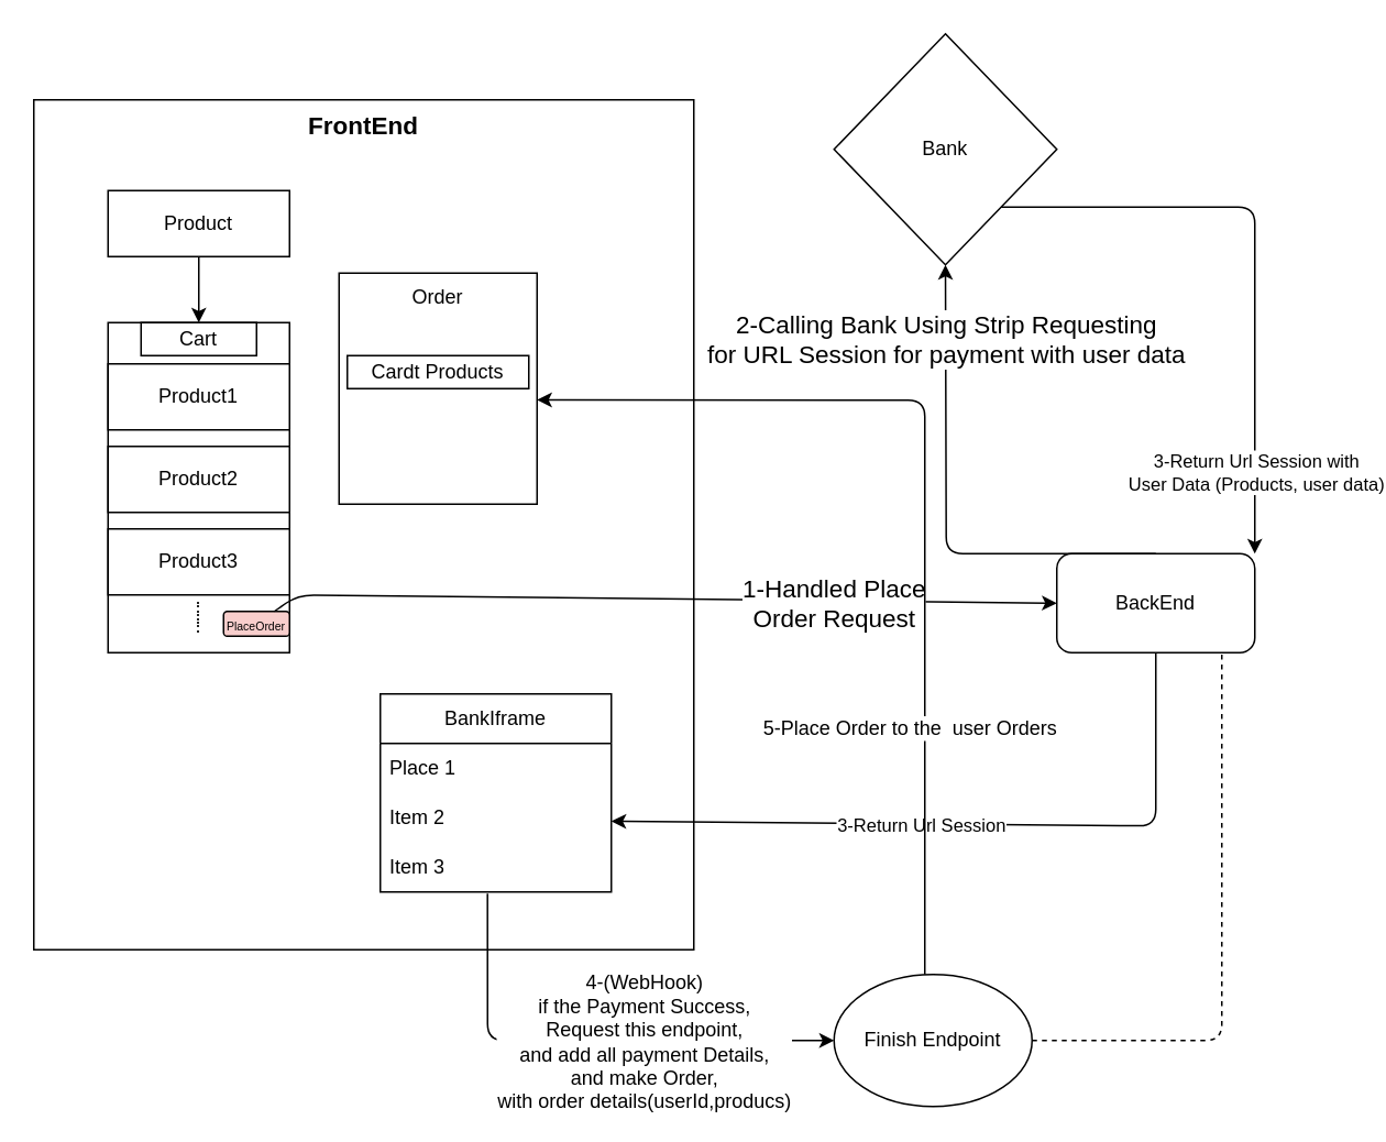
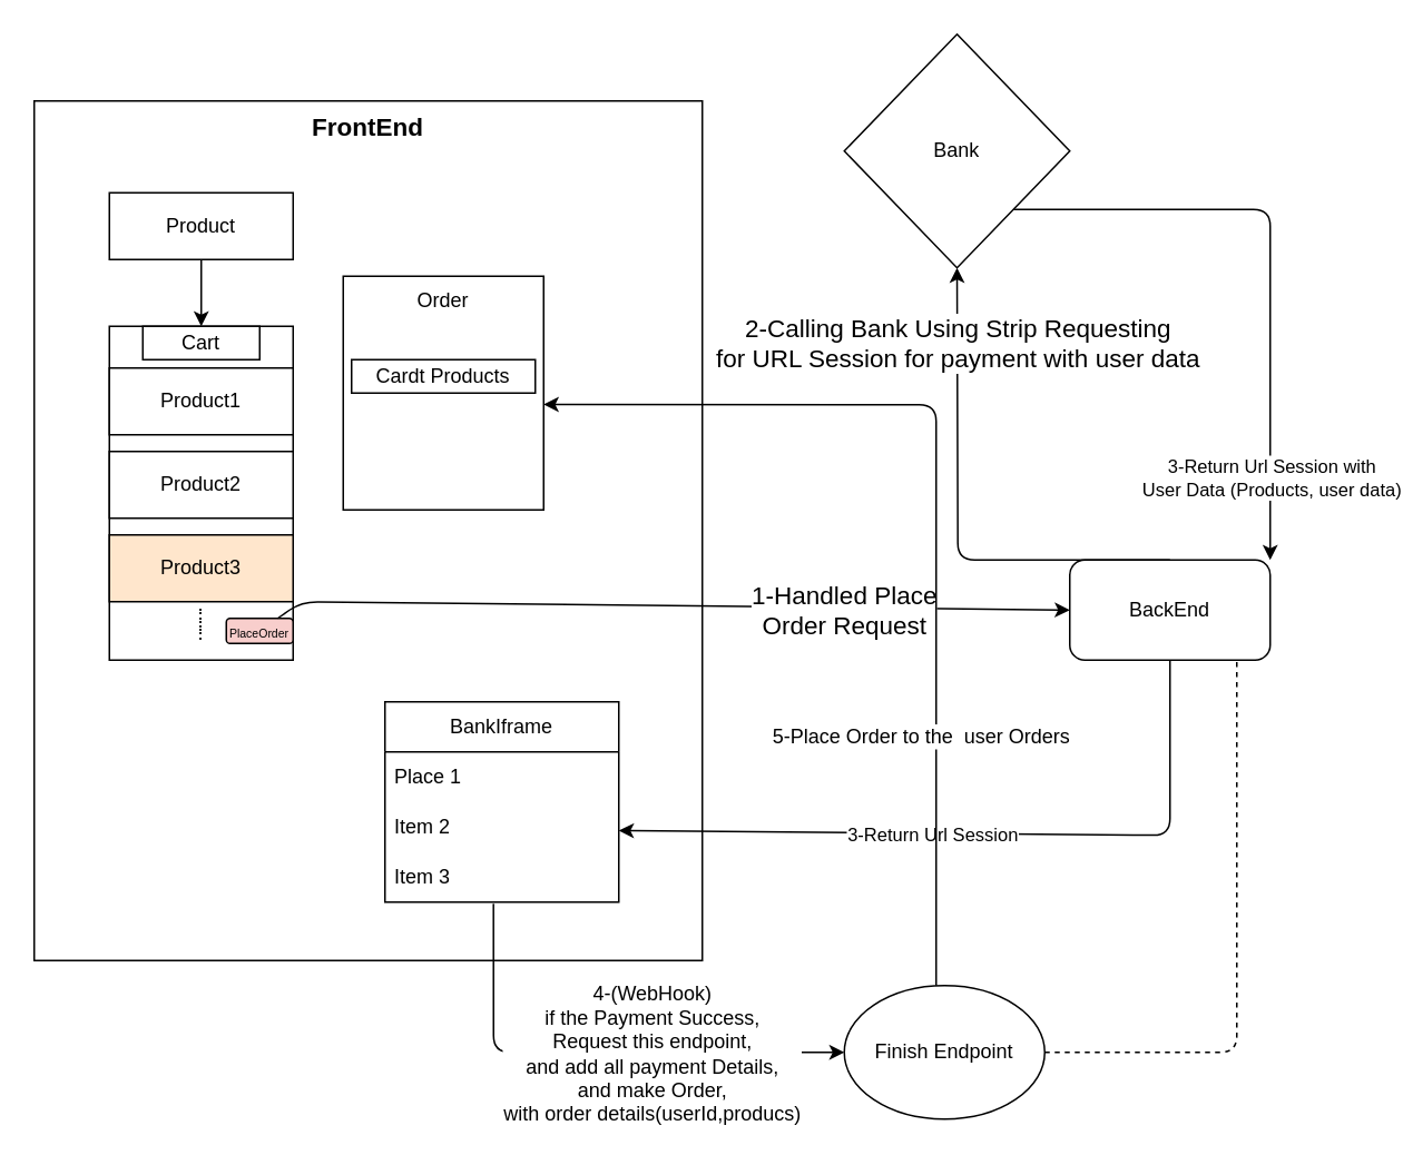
- <mxCell id="9" value="Product3" style="rounded=0;whiteSpace=wrap;html=1;" parent="1" vertex="1"><mxGeometry x="65" y="320" width="110" height="40" as="geometry" /></mxCell>
+ <mxCell id="9" value="Product3" style="rounded=0;whiteSpace=wrap;html=1;fillColor=#ffe6cc;" parent="1" vertex="1"><mxGeometry x="65" y="320" width="110" height="40" as="geometry" /></mxCell>
